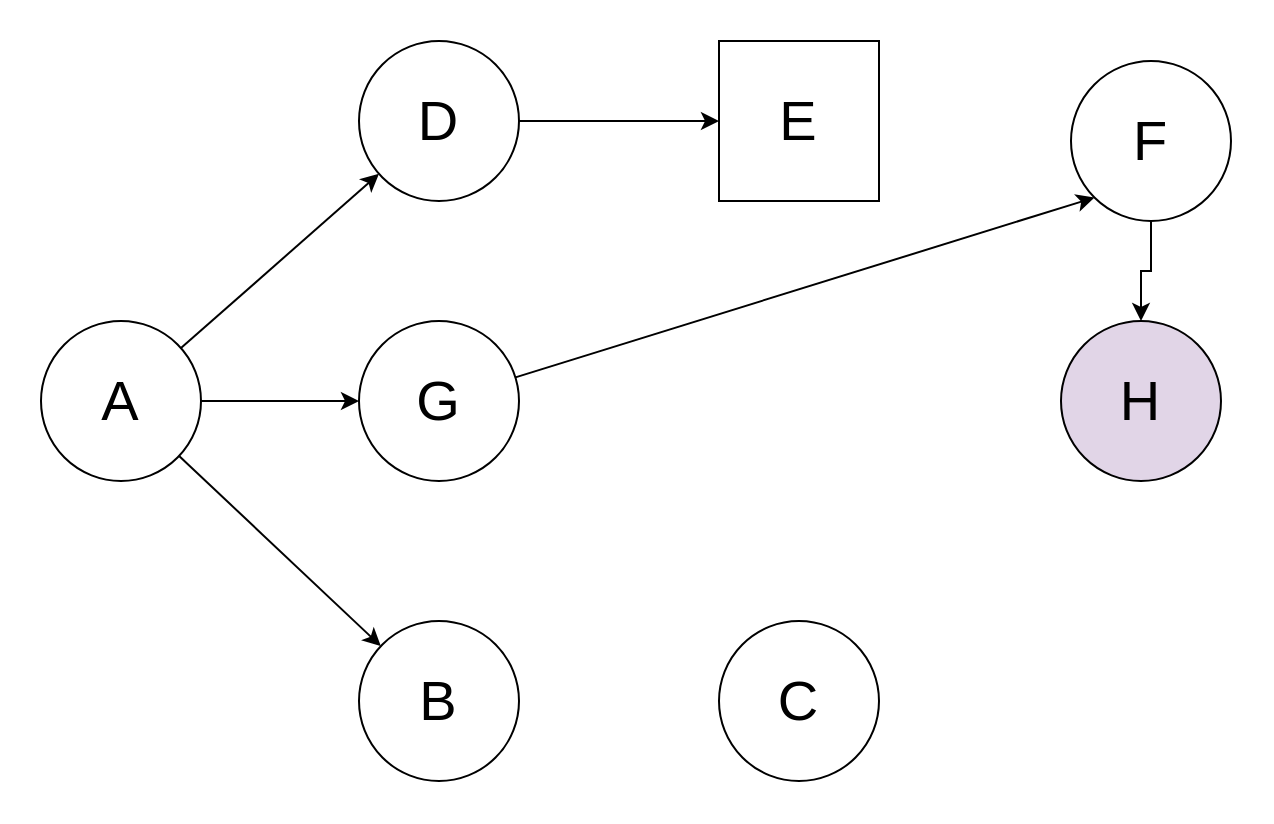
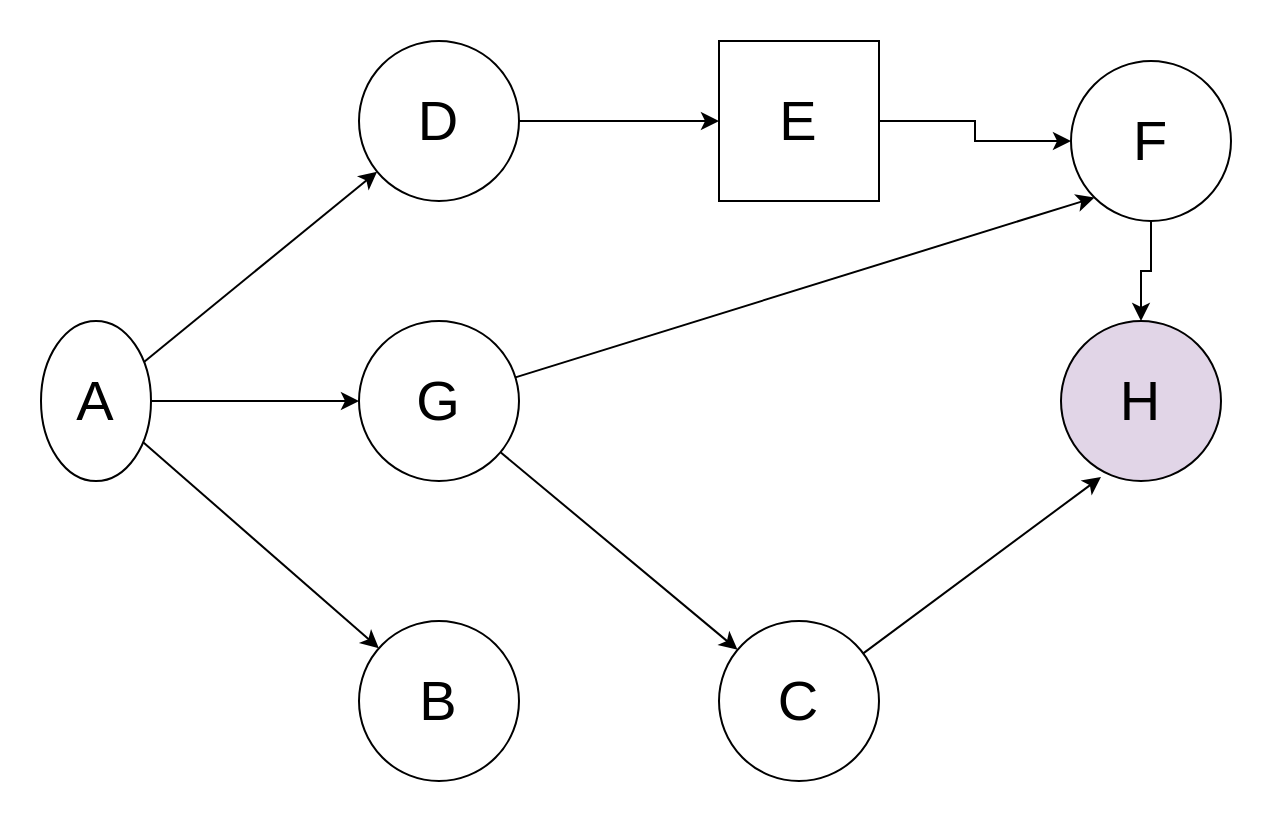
+ <mxCell id="13" style="edgeStyle=orthogonalEdgeStyle;rounded=0;orthogonalLoop=1;jettySize=auto;html=1;" edge="1" parent="1" source="14" target="16"><mxGeometry relative="1" as="geometry" /></mxCell>
- <mxCell id="5" value="A" style="ellipse;whiteSpace=wrap;html=1;aspect=fixed;fontSize=28;" vertex="1" parent="1"><mxGeometry x="20" y="160" width="80" height="80" as="geometry" /></mxCell>
+ <mxCell id="5" value="A" style="ellipse;whiteSpace=wrap;html=1;aspect=fixed;fontSize=28;" vertex="1" parent="1"><mxGeometry x="20" y="160" width="55" height="80" as="geometry" /></mxCell>
+ <mxCell id="8" style="rounded=0;orthogonalLoop=1;jettySize=auto;html=1;" edge="1" parent="1" source="10" target="7"><mxGeometry relative="1" as="geometry" /></mxCell>
+ <mxCell id="18" style="rounded=0;orthogonalLoop=1;jettySize=auto;html=1;entryX=0.25;entryY=0.975;entryDx=0;entryDy=0;entryPerimeter=0;" edge="1" parent="1" source="7" target="17"><mxGeometry relative="1" as="geometry" /></mxCell>
